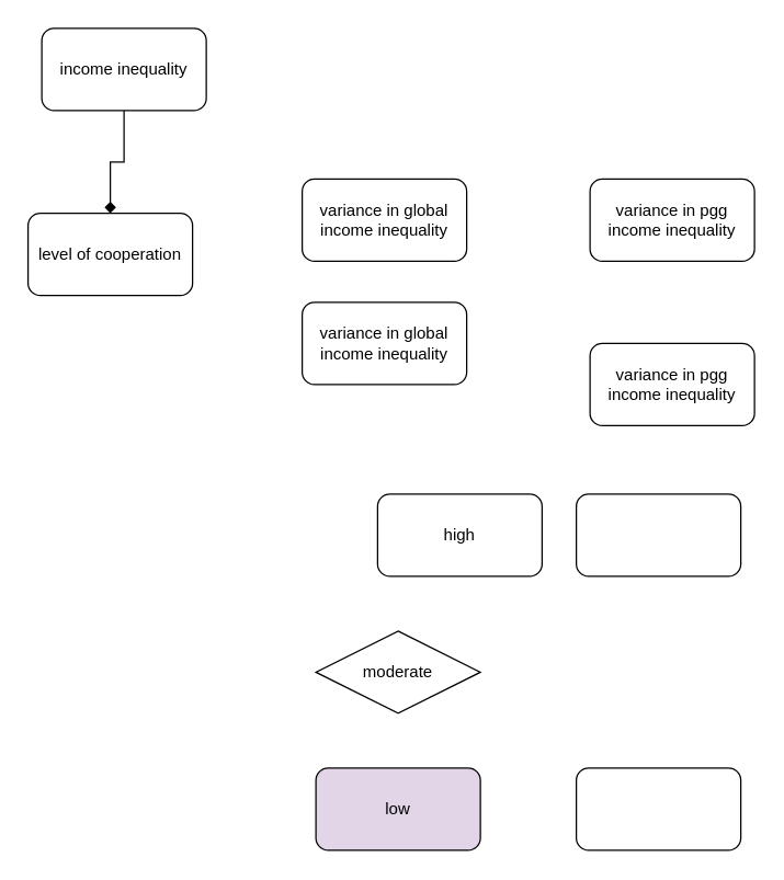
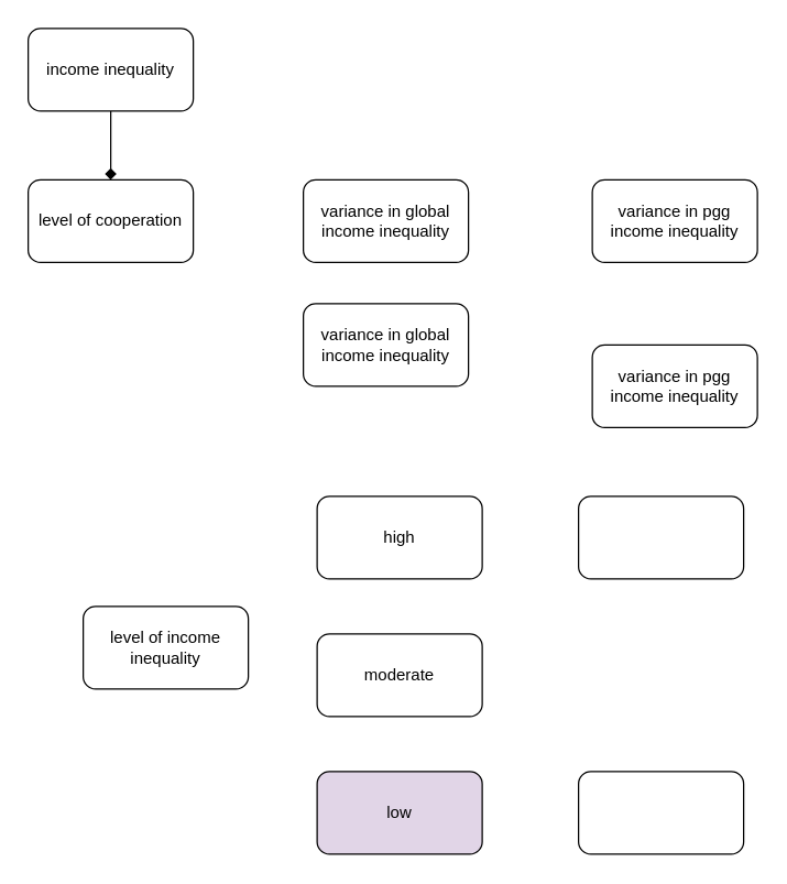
- <mxCell id="3" value="income inequality" style="rounded=1;whiteSpace=wrap;html=1;" parent="1" vertex="1"><mxGeometry x="30" y="20" width="120" height="60" as="geometry" /></mxCell>
+ <mxCell id="3" value="income inequality" style="rounded=1;whiteSpace=wrap;html=1;" parent="1" vertex="1"><mxGeometry x="20" y="20" width="120" height="60" as="geometry" /></mxCell>
- <mxCell id="7" value="level of cooperation" style="rounded=1;whiteSpace=wrap;html=1;" parent="1" vertex="1"><mxGeometry x="20" y="155" width="120" height="60" as="geometry" /></mxCell>
+ <mxCell id="7" value="level of cooperation" style="rounded=1;whiteSpace=wrap;html=1;" parent="1" vertex="1"><mxGeometry x="20" y="130" width="120" height="60" as="geometry" /></mxCell>
- <mxCell id="9" value="high" style="rounded=1;whiteSpace=wrap;html=1;" parent="1" vertex="1"><mxGeometry x="275" y="360" width="120" height="60" as="geometry" /></mxCell>
+ <mxCell id="9" value="high" style="rounded=1;whiteSpace=wrap;html=1;" parent="1" vertex="1"><mxGeometry x="230" y="360" width="120" height="60" as="geometry" /></mxCell>
+ <mxCell id="8" value="level of income inequality" style="rounded=1;whiteSpace=wrap;html=1;" parent="1" vertex="1"><mxGeometry x="60" y="440" width="120" height="60" as="geometry" /></mxCell>
- <mxCell id="13" value="moderate" style="rhombus;whiteSpace=wrap;html=1;" parent="1" vertex="1"><mxGeometry x="230" y="460" width="120" height="60" as="geometry" /></mxCell>
+ <mxCell id="13" value="moderate" style="rounded=1;whiteSpace=wrap;html=1;" parent="1" vertex="1"><mxGeometry x="230" y="460" width="120" height="60" as="geometry" /></mxCell>
